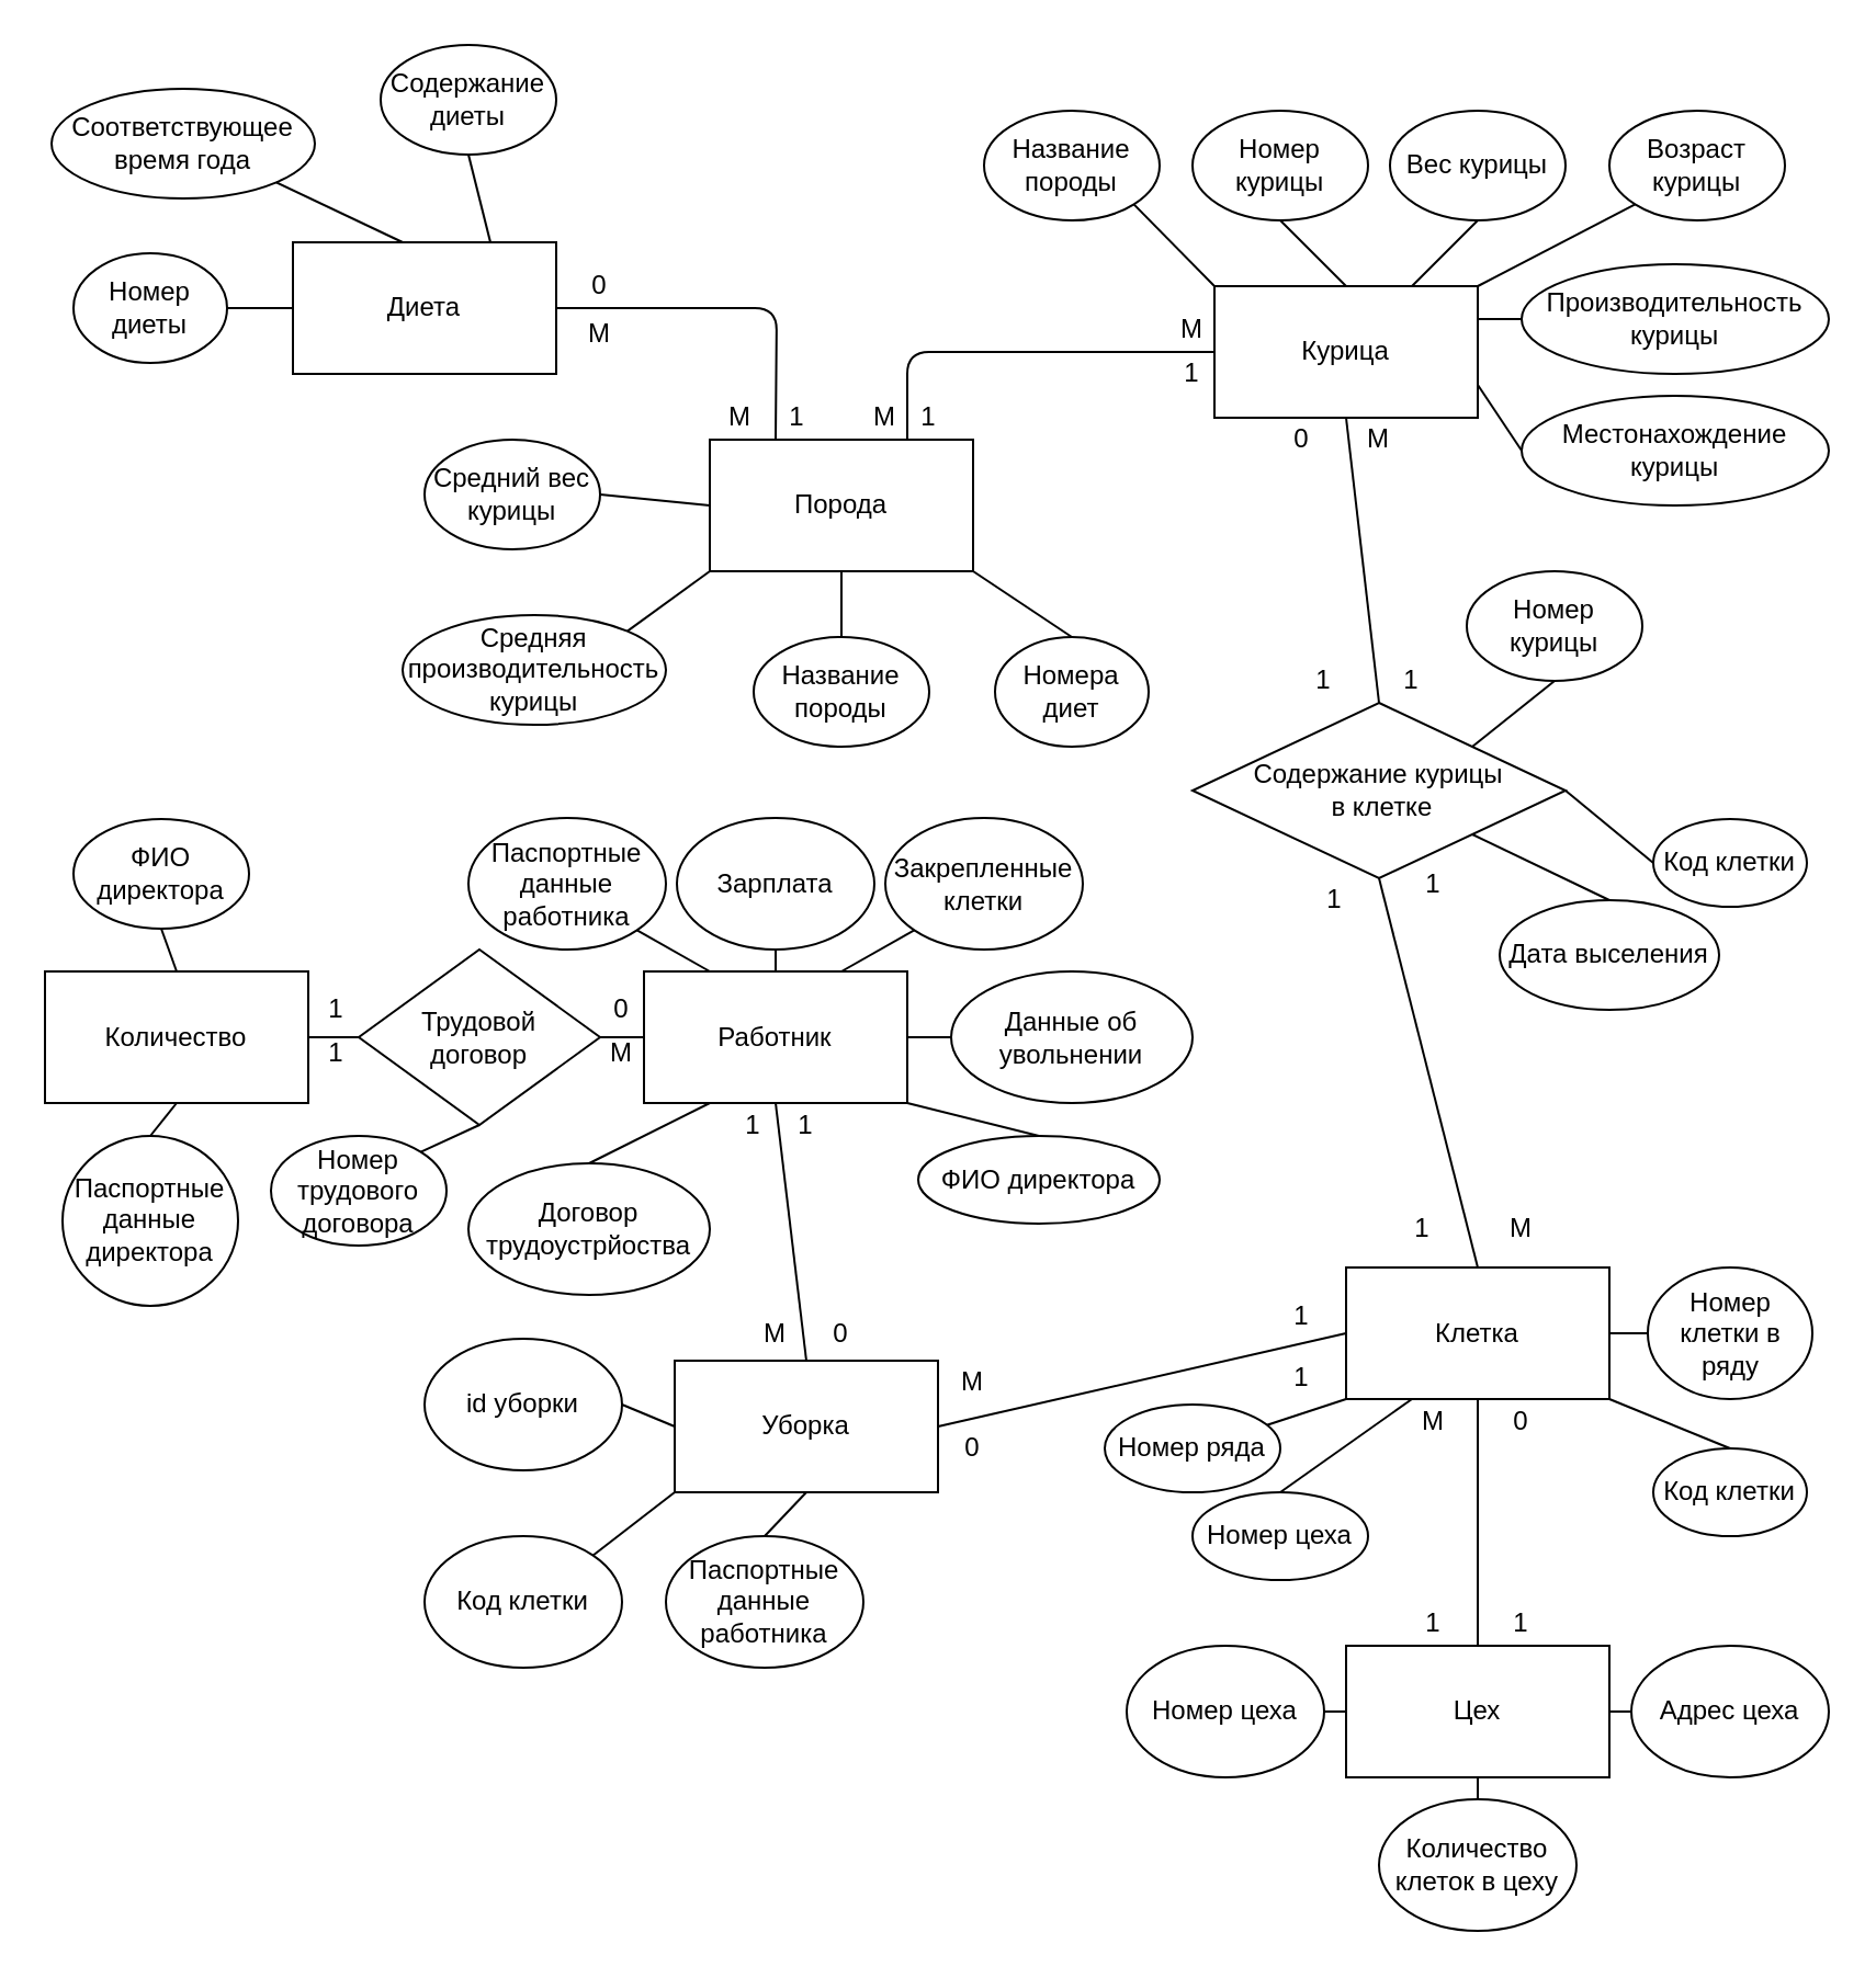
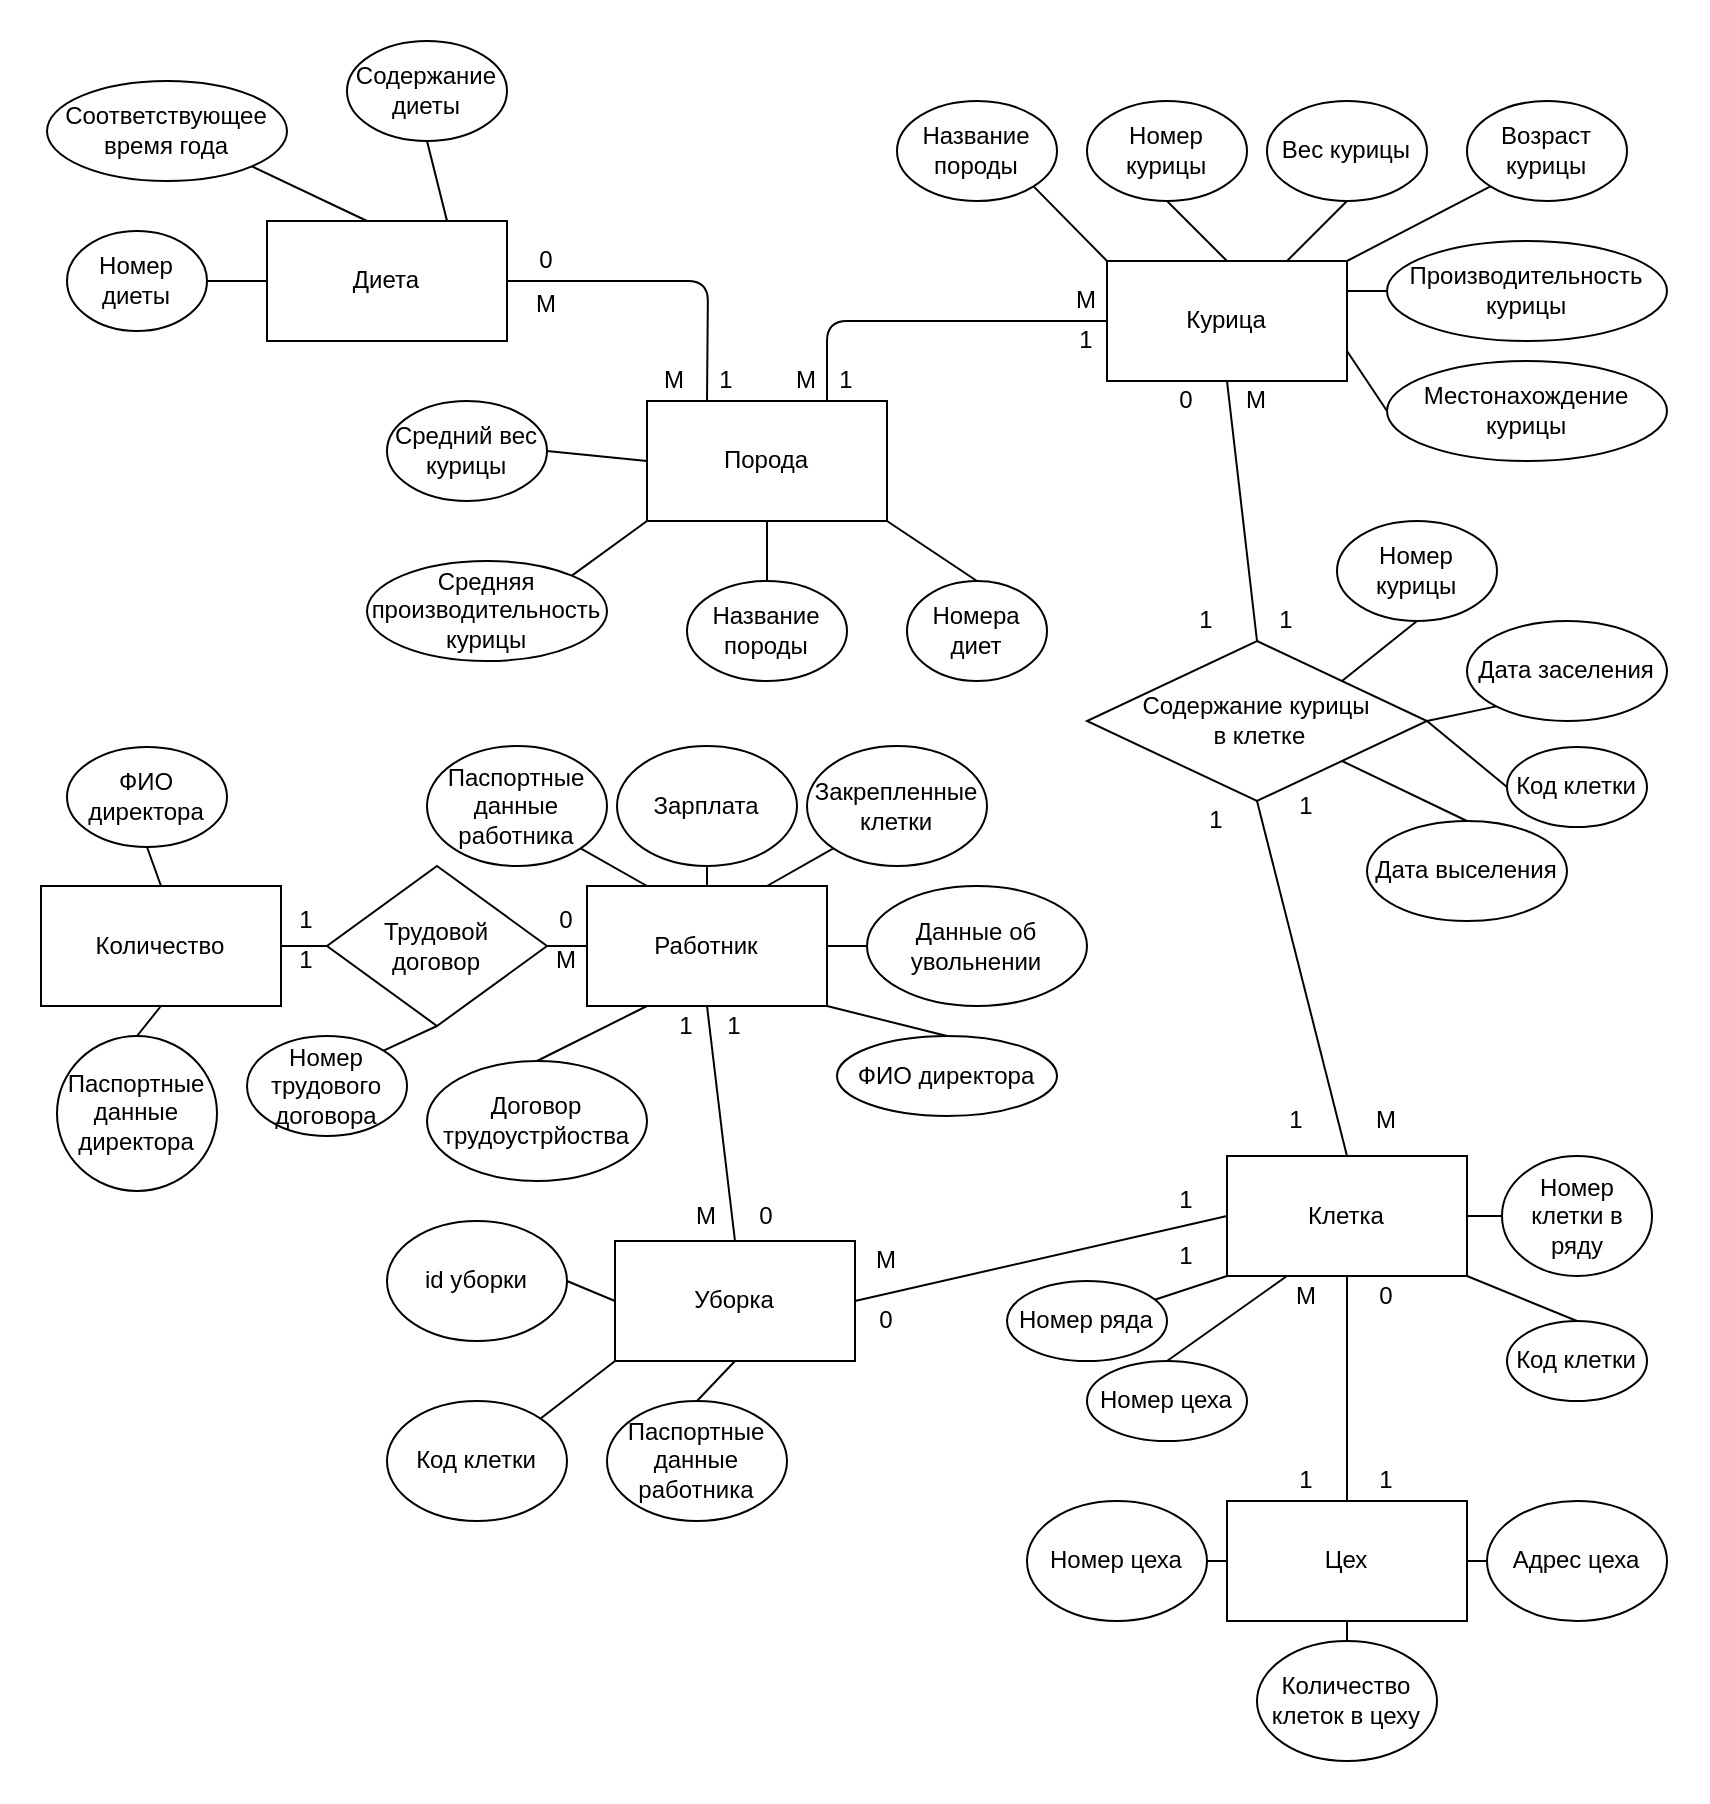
+ <mxCell id="65" value="Дата заселения" style="ellipse;whiteSpace=wrap;html=1;" parent="1" vertex="1"><mxGeometry x="733" y="310" width="100" height="50" as="geometry" /></mxCell>
+ <mxCell id="66" value="" style="endArrow=none;html=1;entryX=0;entryY=1;entryDx=0;entryDy=0;exitX=1;exitY=0.5;exitDx=0;exitDy=0;" parent="1" source="64" target="65" edge="1"><mxGeometry width="50" height="50" relative="1" as="geometry"><mxPoint x="513" y="410" as="sourcePoint" /><mxPoint x="563" y="360" as="targetPoint" /></mxGeometry></mxCell>
